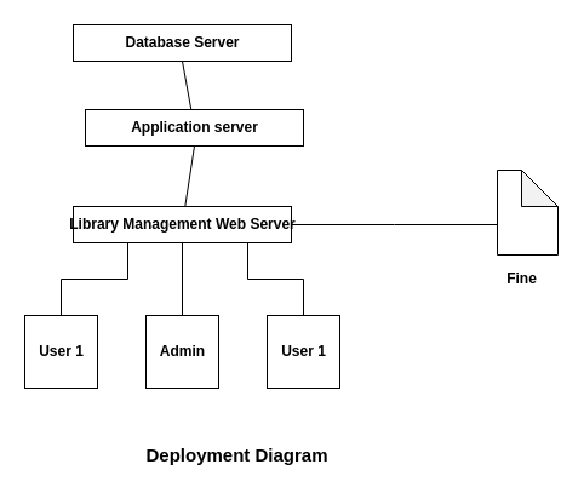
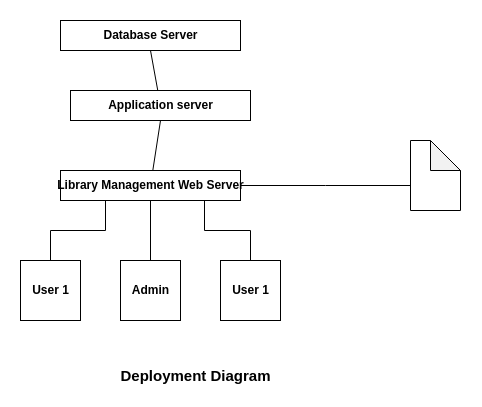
- <mxCell id="14" value="Fine" style="text;html=1;align=center;verticalAlign=middle;resizable=0;points=[];autosize=1;strokeColor=none;fillColor=none;fontStyle=1" parent="1" vertex="1"><mxGeometry x="410" y="220" width="40" height="20" as="geometry" /></mxCell>
